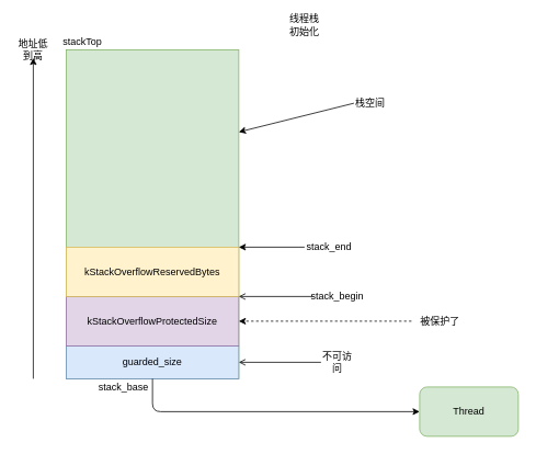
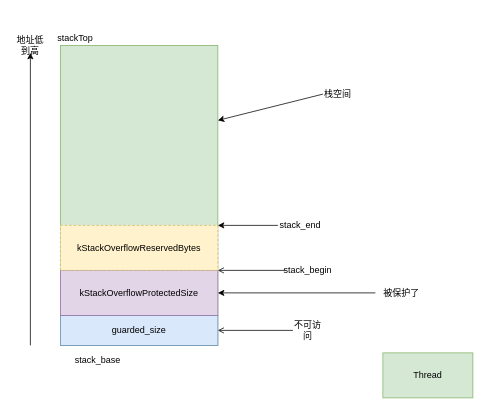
- <mxCell id="14" value="线程栈初始化" style="text;html=1;strokeColor=none;fillColor=none;align=center;verticalAlign=middle;whiteSpace=wrap;rounded=0;" parent="1" vertex="1"><mxGeometry x="350" y="20" width="40" height="20" as="geometry" /></mxCell>
- <mxCell id="7" value="kStackOverflowReservedBytes" style="rounded=0;whiteSpace=wrap;html=1;fillColor=#fff2cc;strokeColor=#d6b656;" parent="1" vertex="1"><mxGeometry x="80" y="300" width="210" height="60" as="geometry" /></mxCell>
+ <mxCell id="7" value="kStackOverflowReservedBytes" style="rounded=0;whiteSpace=wrap;html=1;fillColor=#fff2cc;strokeColor=#d6b656;dashed=1;" parent="1" vertex="1"><mxGeometry x="80" y="300" width="210" height="60" as="geometry" /></mxCell>
- <mxCell id="19" value="" style="endArrow=classic;html=1;entryX=1;entryY=0.5;entryDx=0;entryDy=0;exitX=0;exitY=0.5;exitDx=0;exitDy=0;dashed=1;" parent="1" source="20" target="6" edge="1"><mxGeometry width="50" height="50" relative="1" as="geometry"><mxPoint x="380" y="390" as="sourcePoint" /><mxPoint x="370" y="230" as="targetPoint" /></mxGeometry></mxCell>
+ <mxCell id="19" value="" style="endArrow=classic;html=1;entryX=1;entryY=0.5;entryDx=0;entryDy=0;exitX=0;exitY=0.5;exitDx=0;exitDy=0;" parent="1" source="20" target="6" edge="1"><mxGeometry width="50" height="50" relative="1" as="geometry"><mxPoint x="380" y="390" as="sourcePoint" /><mxPoint x="370" y="230" as="targetPoint" /></mxGeometry></mxCell>
- <mxCell id="4" value="stack_base" style="text;html=1;strokeColor=none;fillColor=none;align=center;verticalAlign=middle;whiteSpace=wrap;rounded=0;" parent="1" vertex="1"><mxGeometry x="130" y="460" width="40" height="20" as="geometry" /></mxCell>
+ <mxCell id="4" value="stack_base" style="text;html=1;strokeColor=none;fillColor=none;align=center;verticalAlign=middle;whiteSpace=wrap;rounded=0;" parent="1" vertex="1"><mxGeometry x="110" y="470" width="40" height="20" as="geometry" /></mxCell>
- <mxCell id="10" value="" style="endArrow=classic;html=1;exitX=0.5;exitY=1;exitDx=0;exitDy=0;" parent="1" source="5" target="11" edge="1"><mxGeometry width="50" height="50" relative="1" as="geometry"><mxPoint x="320" y="320" as="sourcePoint" /><mxPoint x="570" y="500" as="targetPoint" /><Array as="points"><mxPoint x="185" y="500" /></Array></mxGeometry></mxCell>
- <mxCell id="11" value="Thread" style="whiteSpace=wrap;html=1;fillColor=#d5e8d4;strokeColor=#82b366;rounded=1;" parent="1" vertex="1"><mxGeometry x="510" y="470" width="120" height="60" as="geometry" /></mxCell>
+ <mxCell id="11" value="Thread" style="rounded=0;whiteSpace=wrap;html=1;fillColor=#d5e8d4;strokeColor=#82b366;" parent="1" vertex="1"><mxGeometry x="510" y="470" width="120" height="60" as="geometry" /></mxCell>
